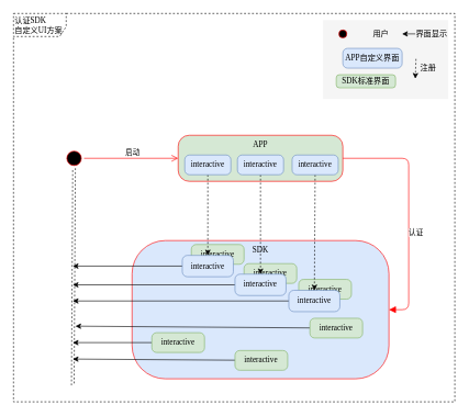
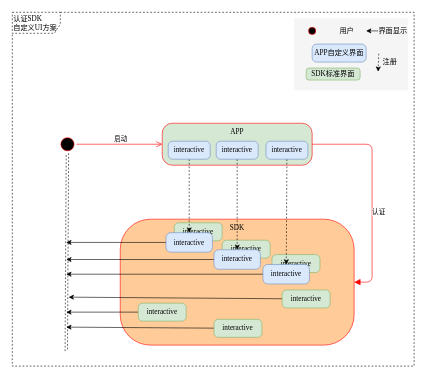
- <mxCell id="4" value="SDK" style="rounded=1;whiteSpace=wrap;html=1;arcSize=24;strokeColor=#ff0000;shadow=0;comic=0;labelBackgroundColor=none;fontFamily=Verdana;fontSize=12;fontColor=#000000;align=center;horizontal=1;verticalAlign=top;fillColor=#dae8fc;" vertex="1" parent="1"><mxGeometry x="200" y="365" width="390" height="210" as="geometry" /></mxCell>
+ <mxCell id="4" value="SDK" style="rounded=1;whiteSpace=wrap;html=1;arcSize=24;strokeColor=#ff0000;shadow=0;comic=0;labelBackgroundColor=none;fontFamily=Verdana;fontSize=12;fontColor=#000000;align=center;horizontal=1;verticalAlign=top;fillColor=#FFCC99;" vertex="1" parent="1"><mxGeometry x="200" y="365" width="390" height="210" as="geometry" /></mxCell>
